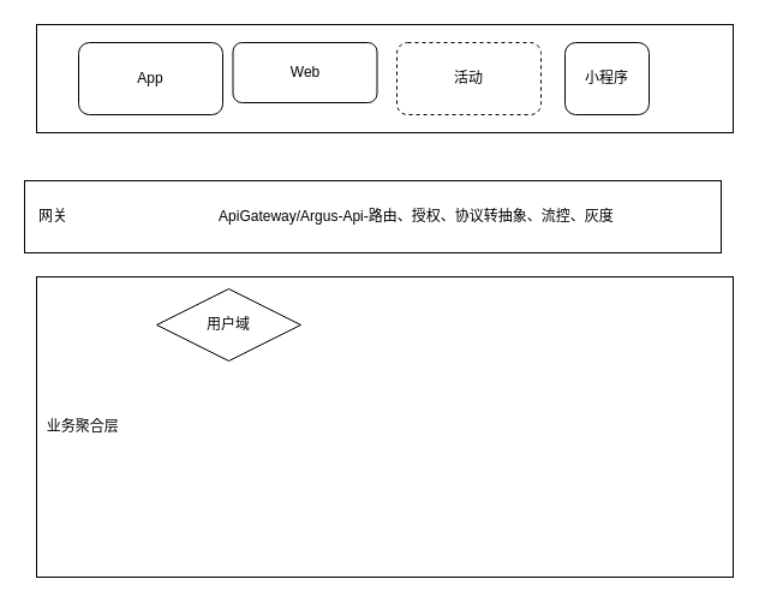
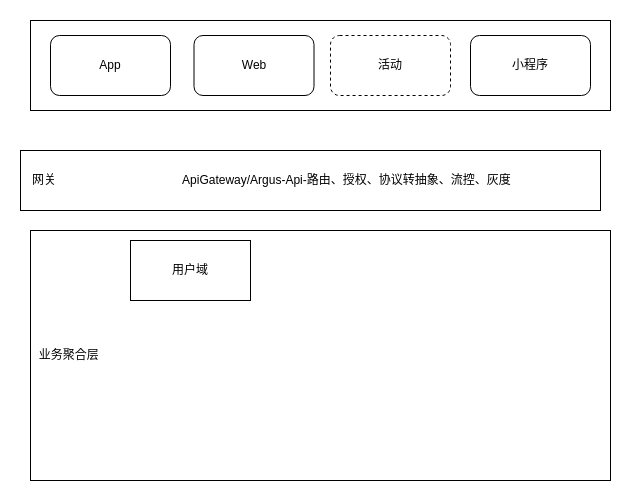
- <mxCell id="4" value="Web" style="rounded=1;whiteSpace=wrap;html=1;" vertex="1" parent="1"><mxGeometry x="193.5" y="35" width="120" height="50" as="geometry" /></mxCell>
+ <mxCell id="4" value="Web" style="rounded=1;whiteSpace=wrap;html=1;" vertex="1" parent="1"><mxGeometry x="193.5" y="35" width="120" height="60" as="geometry" /></mxCell>
- <mxCell id="3" value="App" style="rounded=1;whiteSpace=wrap;html=1;" vertex="1" parent="1"><mxGeometry x="65" y="35" width="120" height="60" as="geometry" /></mxCell>
+ <mxCell id="3" value="App" style="rounded=1;whiteSpace=wrap;html=1;" vertex="1" parent="1"><mxGeometry x="50" y="35" width="120" height="60" as="geometry" /></mxCell>
- <mxCell id="6" value="小程序" style="rounded=1;whiteSpace=wrap;html=1;" vertex="1" parent="1"><mxGeometry x="470" y="35" width="70" height="60" as="geometry" /></mxCell>
+ <mxCell id="6" value="小程序" style="rounded=1;whiteSpace=wrap;html=1;" vertex="1" parent="1"><mxGeometry x="470" y="35" width="120" height="60" as="geometry" /></mxCell>
- <mxCell id="9" value="用户域" style="rhombus;whiteSpace=wrap;html=1;align=center;" vertex="1" parent="1"><mxGeometry x="130" y="240" width="120" height="60" as="geometry" /></mxCell>
+ <mxCell id="9" value="用户域" style="rounded=0;whiteSpace=wrap;html=1;align=center;" vertex="1" parent="1"><mxGeometry x="130" y="240" width="120" height="60" as="geometry" /></mxCell>
